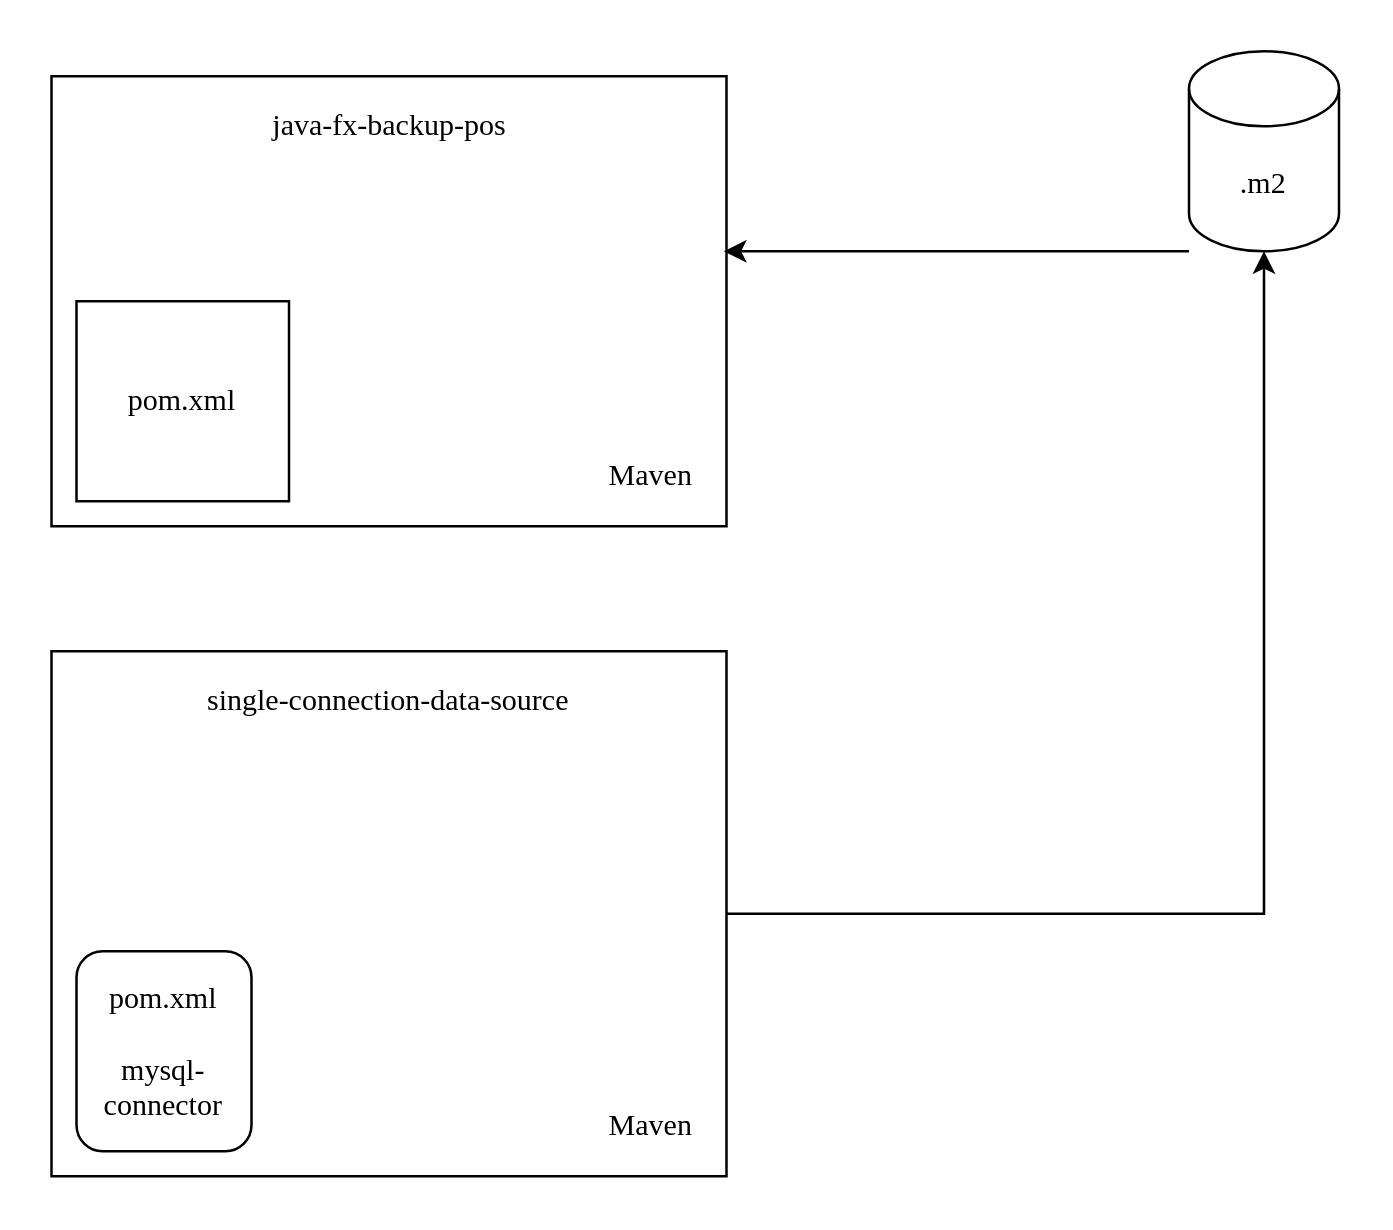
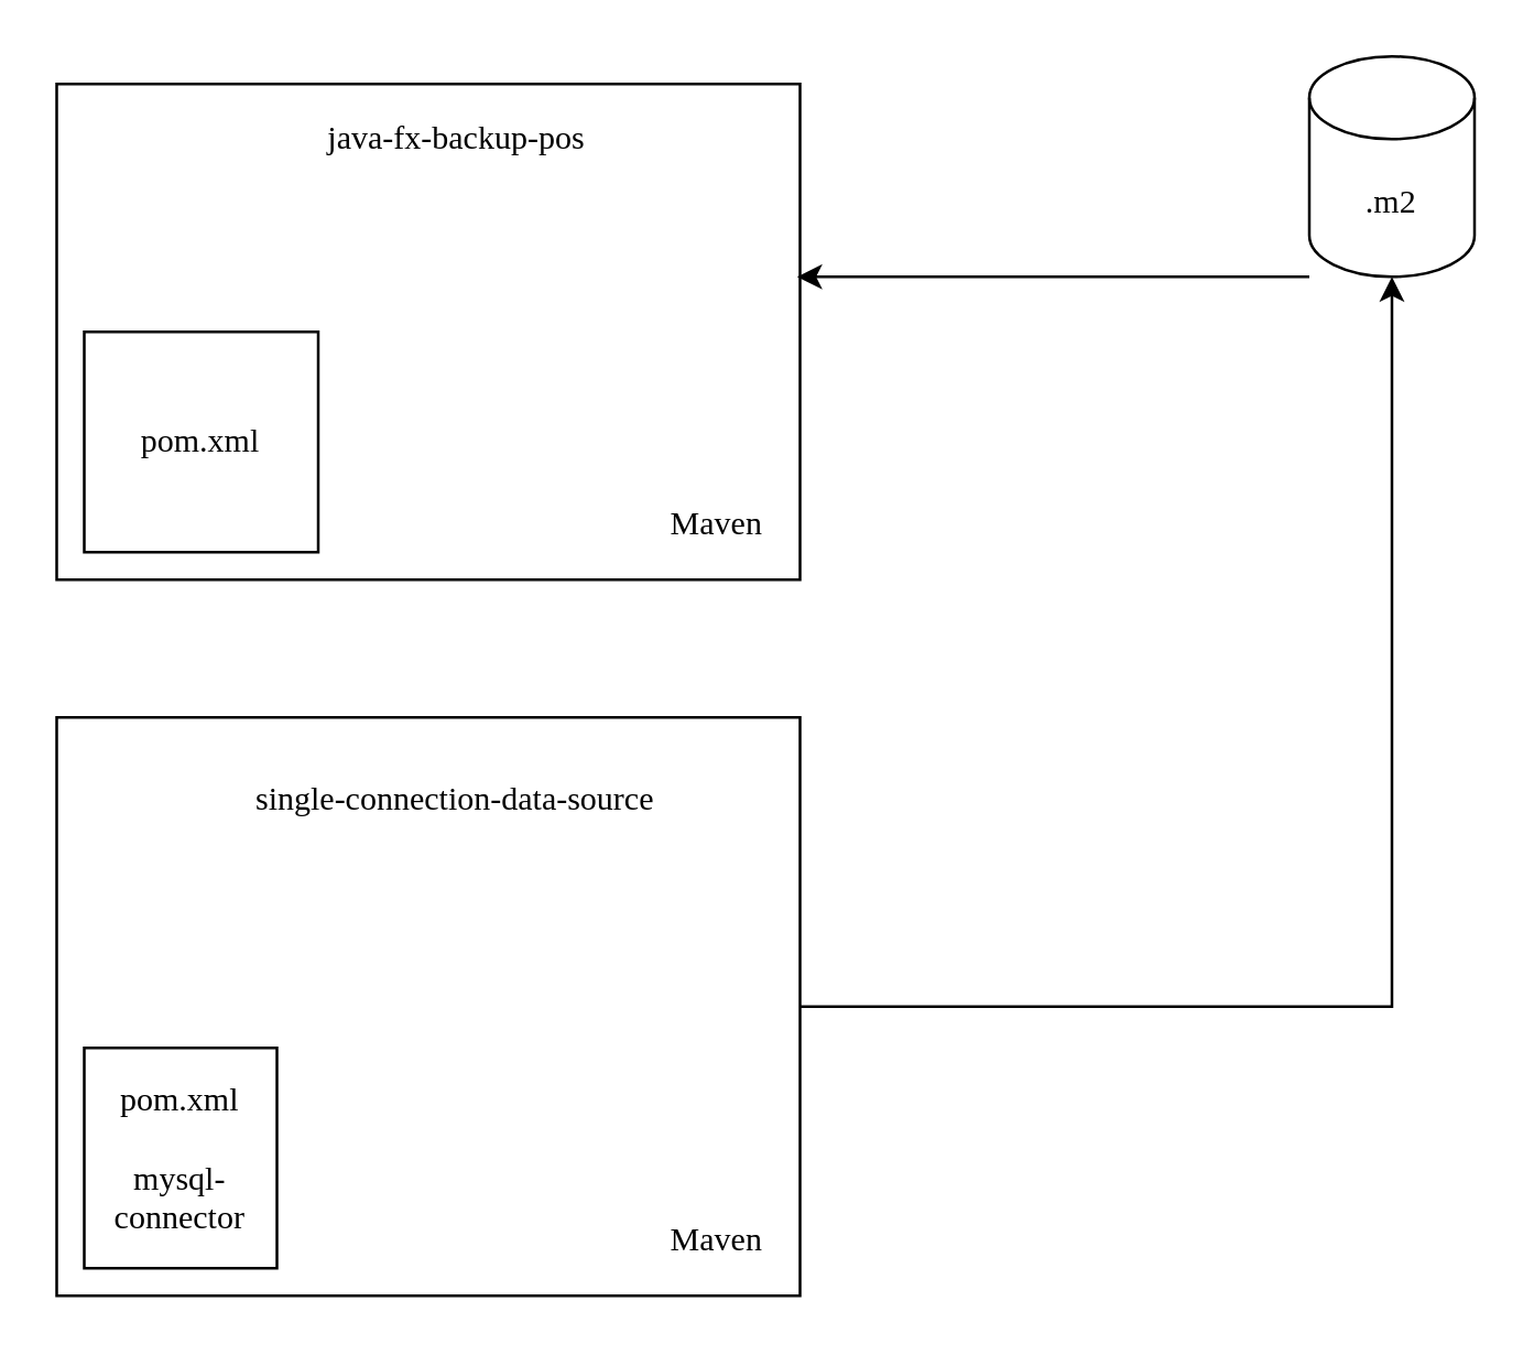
- <mxCell id="5" value="java-fx-backup-pos" style="text;html=1;strokeColor=none;fillColor=none;align=center;verticalAlign=middle;whiteSpace=wrap;rounded=0;fontFamily=Ubuntu;fontSource=https%3A%2F%2Ffonts.googleapis.com%2Fcss%3Ffamily%3DUbuntu;" vertex="1" parent="1"><mxGeometry x="102.5" y="40" width="105" height="20" as="geometry" /></mxCell>
+ <mxCell id="5" value="java-fx-backup-pos" style="text;html=1;strokeColor=none;fillColor=none;align=center;verticalAlign=middle;whiteSpace=wrap;rounded=0;fontFamily=Ubuntu;fontSource=https%3A%2F%2Ffonts.googleapis.com%2Fcss%3Ffamily%3DUbuntu;" vertex="1" parent="1"><mxGeometry x="112.5" y="40" width="105" height="20" as="geometry" /></mxCell>
- <mxCell id="10" value="single-connection-data-source" style="text;html=1;strokeColor=none;fillColor=none;align=center;verticalAlign=middle;whiteSpace=wrap;rounded=0;fontFamily=Ubuntu;fontSource=https%3A%2F%2Ffonts.googleapis.com%2Fcss%3Ffamily%3DUbuntu;" vertex="1" parent="1"><mxGeometry x="66.25" y="270" width="177.5" height="20" as="geometry" /></mxCell>
+ <mxCell id="10" value="single-connection-data-source" style="text;html=1;strokeColor=none;fillColor=none;align=center;verticalAlign=middle;whiteSpace=wrap;rounded=0;fontFamily=Ubuntu;fontSource=https%3A%2F%2Ffonts.googleapis.com%2Fcss%3Ffamily%3DUbuntu;" vertex="1" parent="1"><mxGeometry x="76.25" y="280" width="177.5" height="20" as="geometry" /></mxCell>
- <mxCell id="12" value="pom.xml&lt;br&gt;&lt;br&gt;mysql-connector" style="whiteSpace=wrap;html=1;fontFamily=Ubuntu;fontSource=https%3A%2F%2Ffonts.googleapis.com%2Fcss%3Ffamily%3DUbuntu;rounded=1;" vertex="1" parent="1"><mxGeometry x="30" y="380" width="70" height="80" as="geometry" /></mxCell>
+ <mxCell id="12" value="pom.xml&lt;br&gt;&lt;br&gt;mysql-connector" style="rounded=0;whiteSpace=wrap;html=1;fontFamily=Ubuntu;fontSource=https%3A%2F%2Ffonts.googleapis.com%2Fcss%3Ffamily%3DUbuntu;" vertex="1" parent="1"><mxGeometry x="30" y="380" width="70" height="80" as="geometry" /></mxCell>
